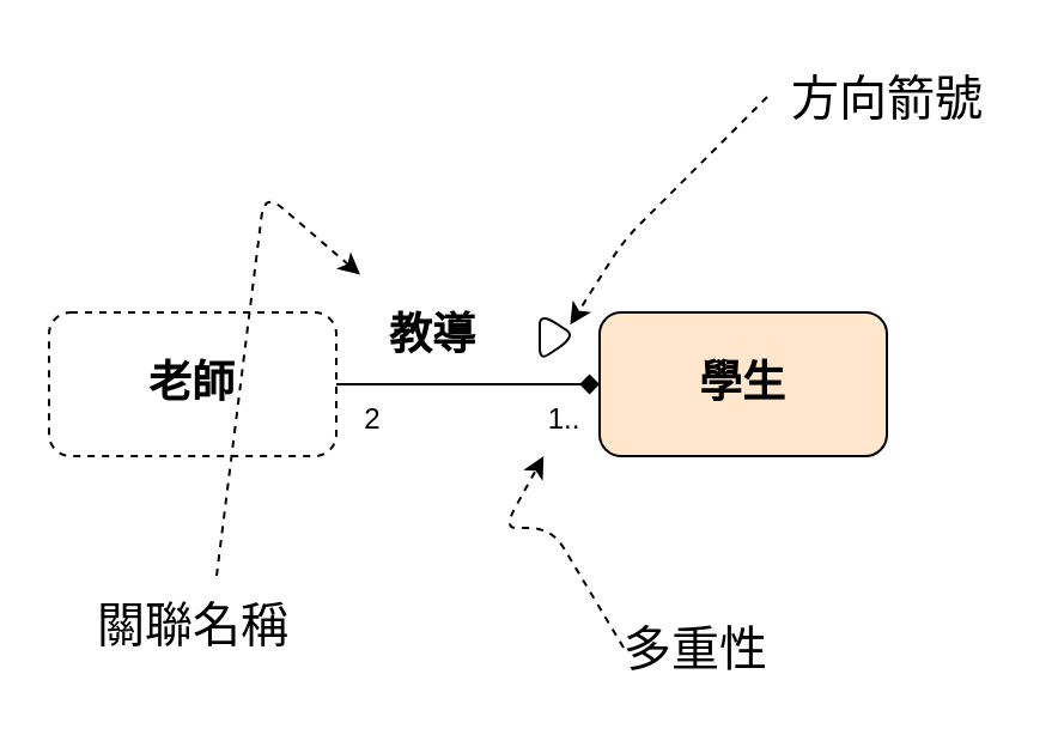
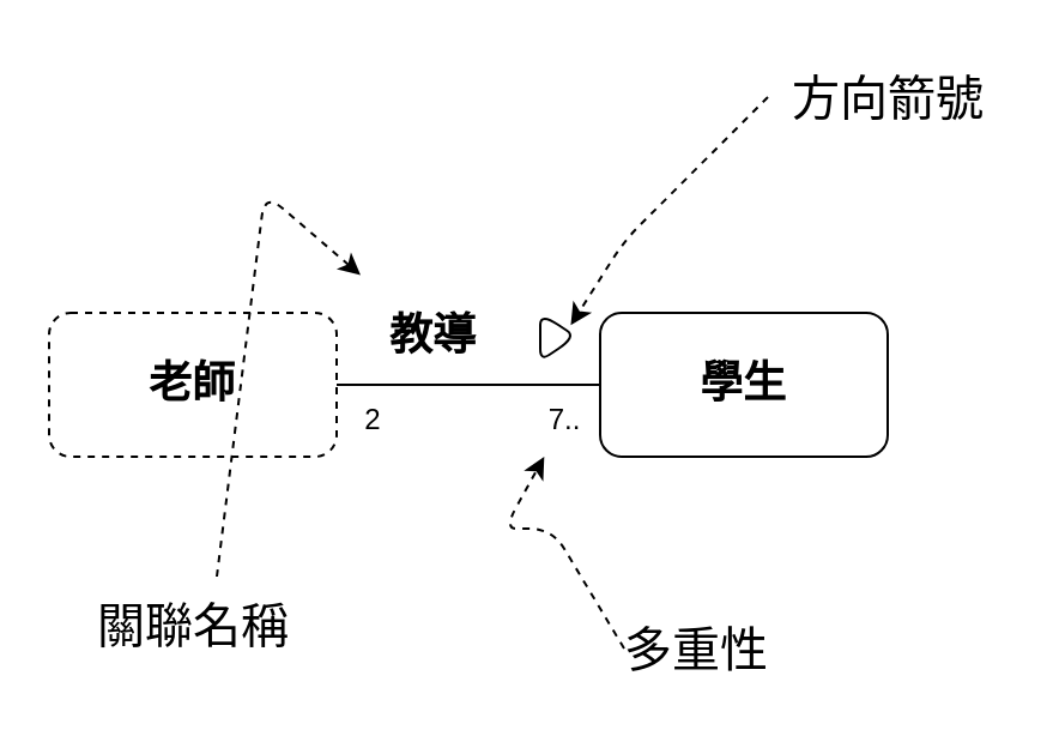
- <mxCell id="5" value="" style="endArrow=diamond;html=1;exitX=1;exitY=0.5;exitDx=0;exitDy=0;entryX=0;entryY=0.5;entryDx=0;entryDy=0;" edge="1" parent="1" source="2" target="4"><mxGeometry width="50" height="50" relative="1" as="geometry"><mxPoint x="280" y="270" as="sourcePoint" /><mxPoint x="330" y="220" as="targetPoint" /></mxGeometry></mxCell>
+ <mxCell id="5" value="" style="endArrow=none;html=1;exitX=1;exitY=0.5;exitDx=0;exitDy=0;entryX=0;entryY=0.5;entryDx=0;entryDy=0;" edge="1" parent="1" source="2" target="4"><mxGeometry width="50" height="50" relative="1" as="geometry"><mxPoint x="280" y="270" as="sourcePoint" /><mxPoint x="330" y="220" as="targetPoint" /></mxGeometry></mxCell>
- <mxCell id="4" value="&lt;h2&gt;學生&lt;/h2&gt;" style="rounded=1;whiteSpace=wrap;html=1;fillColor=#ffe6cc;" vertex="1" parent="1"><mxGeometry x="250" y="130" width="120" height="60" as="geometry" /></mxCell>
+ <mxCell id="4" value="&lt;h2&gt;學生&lt;/h2&gt;" style="rounded=1;whiteSpace=wrap;html=1;" vertex="1" parent="1"><mxGeometry x="250" y="130" width="120" height="60" as="geometry" /></mxCell>
- <mxCell id="8" value="1.." style="text;html=1;align=center;verticalAlign=middle;resizable=0;points=[];autosize=1;strokeColor=none;fillColor=none;rounded=1;" vertex="1" parent="1"><mxGeometry x="215" y="160" width="40" height="30" as="geometry" /></mxCell>
+ <mxCell id="8" value="7.." style="text;html=1;align=center;verticalAlign=middle;resizable=0;points=[];autosize=1;strokeColor=none;fillColor=none;rounded=1;" vertex="1" parent="1"><mxGeometry x="215" y="160" width="40" height="30" as="geometry" /></mxCell>
